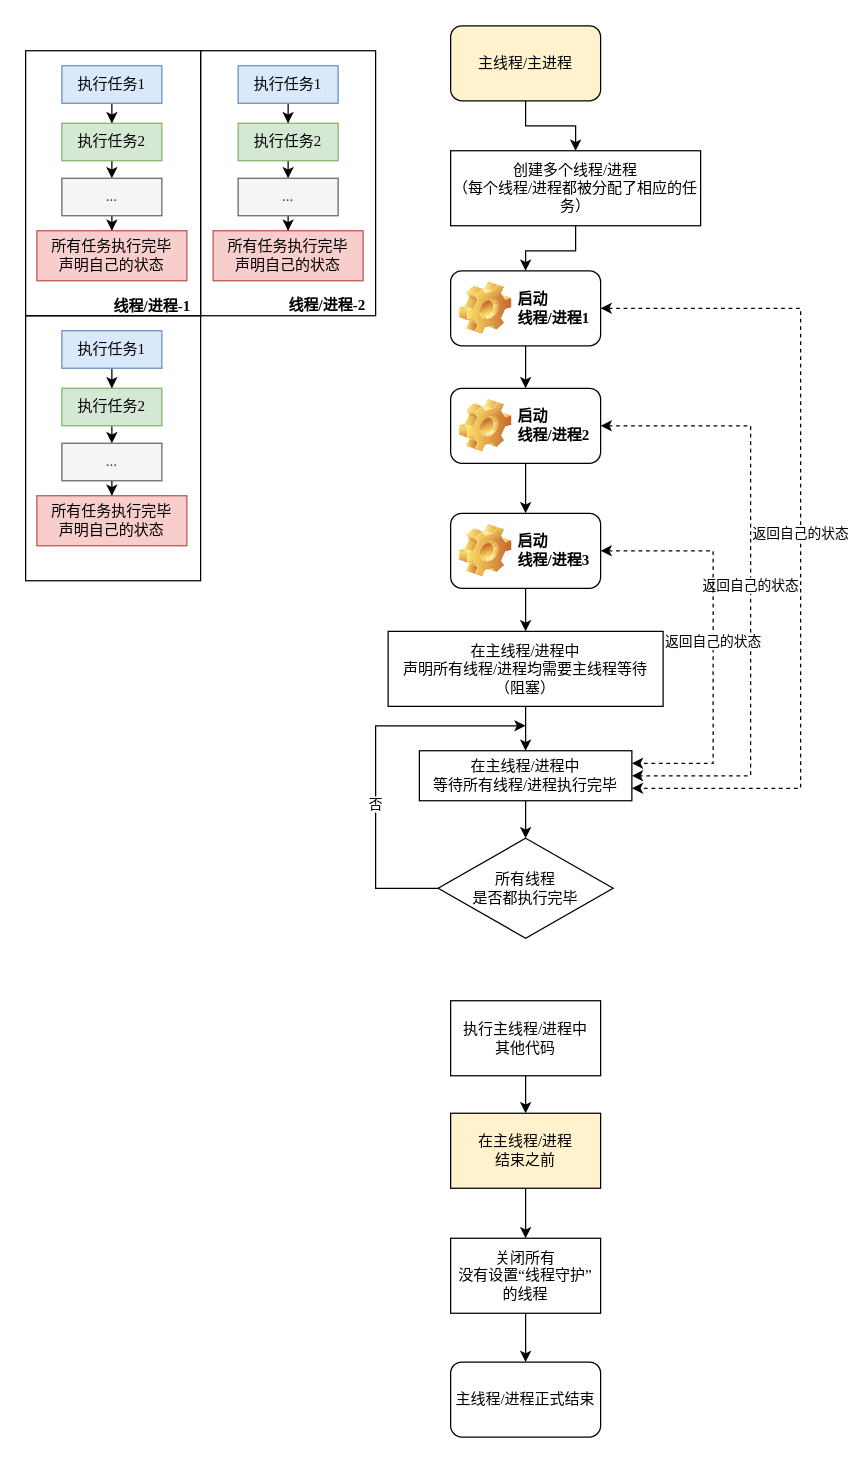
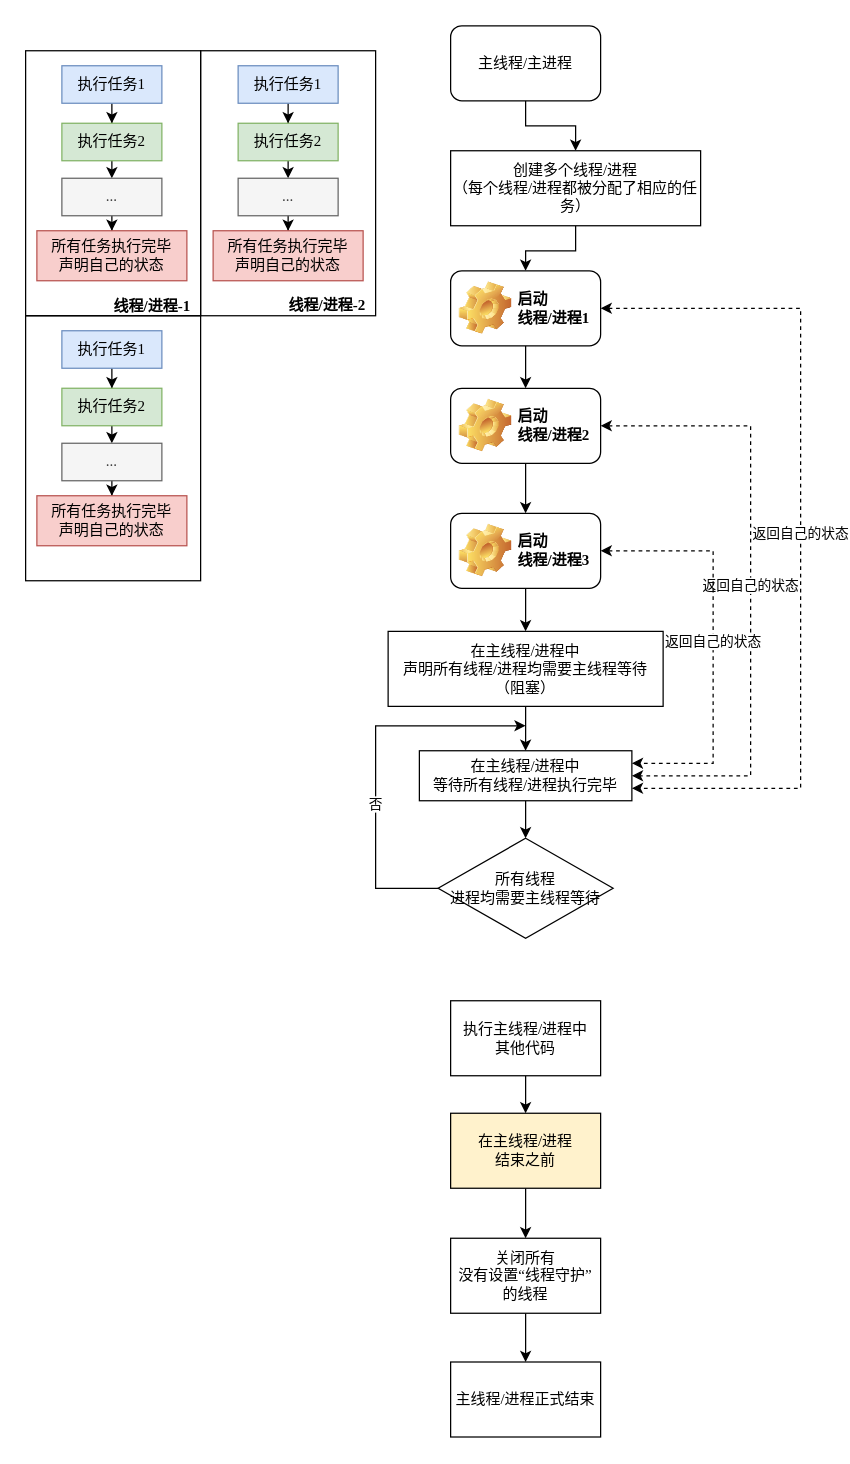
- <mxCell id="3" value="主线程/主进程" style="rounded=1;whiteSpace=wrap;html=1;fontFamily=Sarasa Mono SC;fillColor=#fff2cc;" vertex="1" parent="1"><mxGeometry x="360" y="20" width="120" height="60" as="geometry" /></mxCell>
+ <mxCell id="3" value="主线程/主进程" style="rounded=1;whiteSpace=wrap;html=1;fontFamily=Sarasa Mono SC;" vertex="1" parent="1"><mxGeometry x="360" y="20" width="120" height="60" as="geometry" /></mxCell>
- <mxCell id="56" value="所有线程&lt;div&gt;是否都执行完毕&lt;/div&gt;" style="rhombus;whiteSpace=wrap;html=1;fontFamily=Sarasa Mono SC;" vertex="1" parent="1"><mxGeometry x="350" y="670" width="140" height="80" as="geometry" /></mxCell>
+ <mxCell id="56" value="所有线程&lt;div&gt;进程均需要主线程等待&lt;/div&gt;" style="rhombus;whiteSpace=wrap;html=1;fontFamily=Sarasa Mono SC;" vertex="1" parent="1"><mxGeometry x="350" y="670" width="140" height="80" as="geometry" /></mxCell>
- <mxCell id="40" value="主线程/进程正式结束" style="rounded=1;whiteSpace=wrap;html=1;fontFamily=Sarasa Mono SC;" vertex="1" parent="1"><mxGeometry x="360" y="1089" width="120" height="60" as="geometry" /></mxCell>
+ <mxCell id="40" value="主线程/进程正式结束" style="whiteSpace=wrap;html=1;fontFamily=Sarasa Mono SC;rounded=0;" vertex="1" parent="1"><mxGeometry x="360" y="1089" width="120" height="60" as="geometry" /></mxCell>
